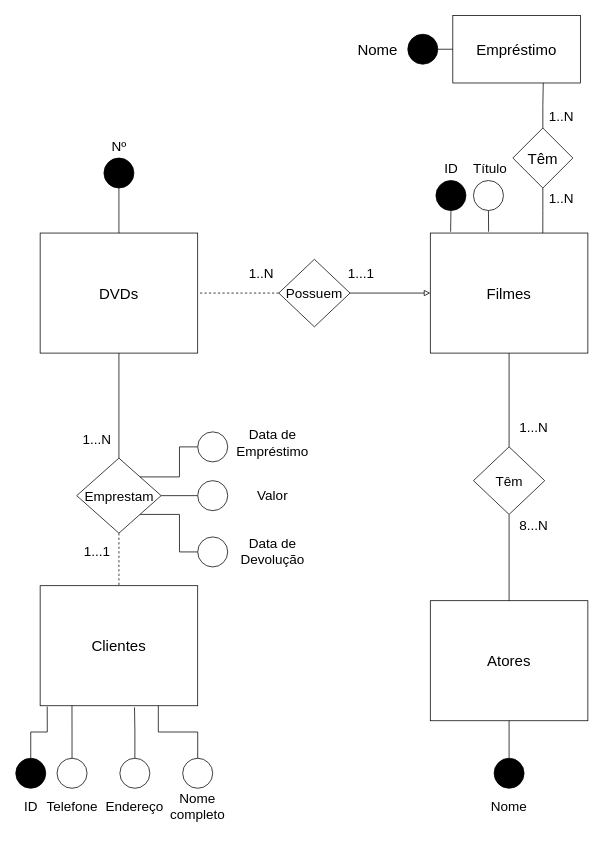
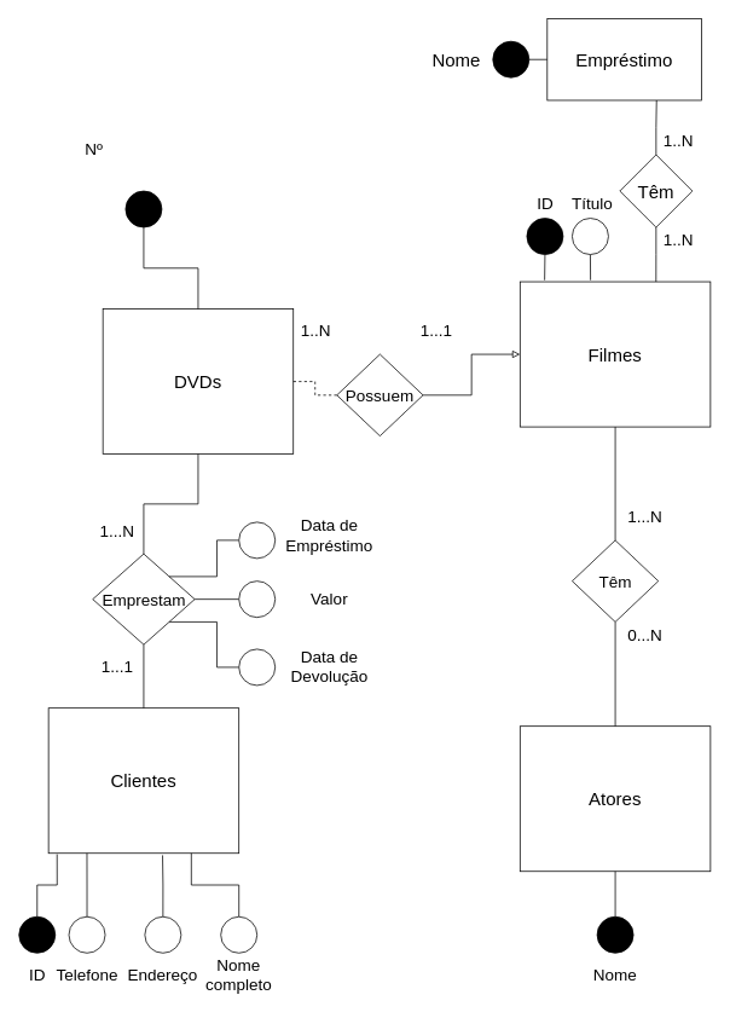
- <mxCell id="17" value="Nº" style="text;html=1;strokeColor=none;fillColor=none;align=center;verticalAlign=middle;whiteSpace=wrap;rounded=0;fontSize=18;labelBackgroundColor=#FFFFFF;" parent="1" vertex="1"><mxGeometry x="130.5" y="180" width="55" height="30" as="geometry" /></mxCell>
+ <mxCell id="17" value="Nº" style="text;html=1;strokeColor=none;fillColor=none;align=center;verticalAlign=middle;whiteSpace=wrap;rounded=0;fontSize=18;labelBackgroundColor=#FFFFFF;" parent="1" vertex="1"><mxGeometry x="75.5" y="150" width="55" height="30" as="geometry" /></mxCell>
- <mxCell id="2" value="&lt;font style=&quot;font-size: 20px&quot;&gt;DVDs&lt;/font&gt;" style="rounded=0;whiteSpace=wrap;html=1;" parent="1" vertex="1"><mxGeometry x="53" y="310" width="210" height="160" as="geometry" /></mxCell>
+ <mxCell id="2" value="&lt;font style=&quot;font-size: 20px&quot;&gt;DVDs&lt;/font&gt;" style="rounded=0;whiteSpace=wrap;html=1;" parent="1" vertex="1"><mxGeometry x="113" y="340" width="210" height="160" as="geometry" /></mxCell>
- <mxCell id="8" value="&lt;font style=&quot;font-size: 18px&quot;&gt;Possuem&lt;/font&gt;" style="rhombus;whiteSpace=wrap;html=1;fontSize=20;" parent="1" vertex="1"><mxGeometry x="371" y="345" width="95" height="90" as="geometry" /></mxCell>
+ <mxCell id="8" value="&lt;font style=&quot;font-size: 18px&quot;&gt;Possuem&lt;/font&gt;" style="rhombus;whiteSpace=wrap;html=1;fontSize=20;" parent="1" vertex="1"><mxGeometry x="371" y="390" width="95" height="90" as="geometry" /></mxCell>
- <mxCell id="30" value="8...N" style="text;html=1;strokeColor=none;fillColor=none;align=center;verticalAlign=middle;whiteSpace=wrap;rounded=0;labelBackgroundColor=#FFFFFF;fontSize=18;" parent="1" vertex="1"><mxGeometry x="695.5" y="685" width="30" height="30" as="geometry" /></mxCell>
+ <mxCell id="30" value="0...N" style="text;html=1;strokeColor=none;fillColor=none;align=center;verticalAlign=middle;whiteSpace=wrap;rounded=0;labelBackgroundColor=#FFFFFF;fontSize=18;" parent="1" vertex="1"><mxGeometry x="695.5" y="685" width="30" height="30" as="geometry" /></mxCell>
- <mxCell id="13" style="edgeStyle=orthogonalEdgeStyle;rounded=0;orthogonalLoop=1;jettySize=auto;html=1;exitX=0.5;exitY=1;exitDx=0;exitDy=0;entryX=0.5;entryY=0;entryDx=0;entryDy=0;fontSize=18;endArrow=none;endFill=0;dashed=1;" parent="1" source="16" target="4" edge="1"><mxGeometry relative="1" as="geometry" /></mxCell>
+ <mxCell id="13" style="edgeStyle=orthogonalEdgeStyle;rounded=0;orthogonalLoop=1;jettySize=auto;html=1;exitX=0.5;exitY=1;exitDx=0;exitDy=0;entryX=0.5;entryY=0;entryDx=0;entryDy=0;fontSize=18;endArrow=none;endFill=0;" parent="1" source="16" target="4" edge="1"><mxGeometry relative="1" as="geometry" /></mxCell>
